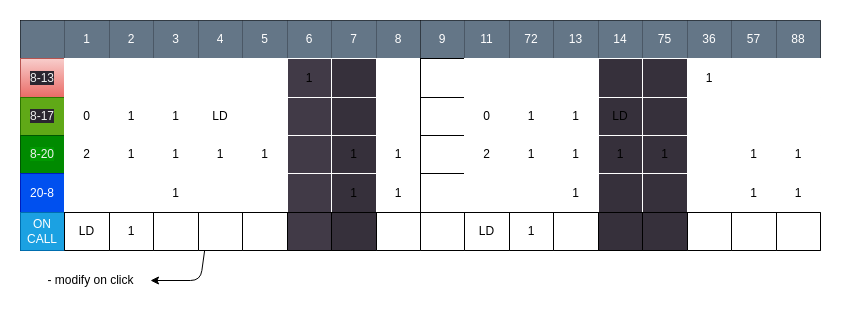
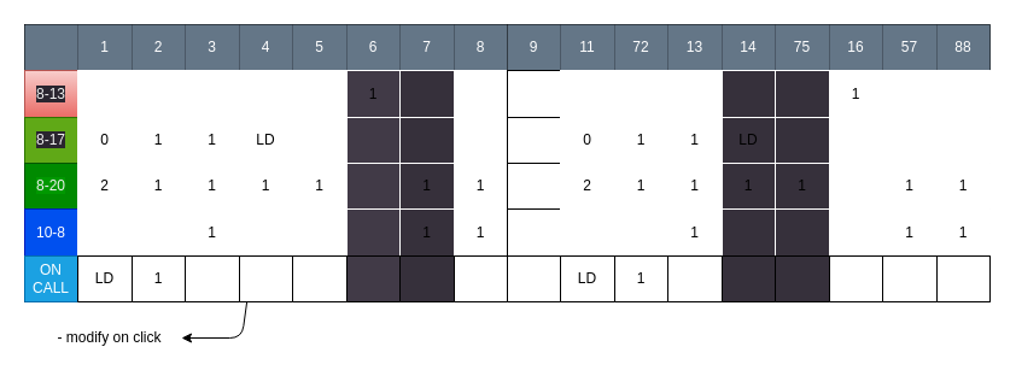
- <mxCell id="73" value="36" style="shape=partialRectangle;html=1;whiteSpace=wrap;connectable=0;overflow=hidden;fillColor=#647687;top=0;left=0;bottom=0;right=0;pointerEvents=1;strokeColor=#314354;fontColor=#ffffff;" parent="66" vertex="1"><mxGeometry x="267" width="44" height="38" as="geometry"><mxRectangle width="44" height="38" as="alternateBounds" /></mxGeometry></mxCell>
+ <mxCell id="73" value="16" style="shape=partialRectangle;html=1;whiteSpace=wrap;connectable=0;overflow=hidden;fillColor=#647687;top=0;left=0;bottom=0;right=0;pointerEvents=1;strokeColor=#314354;fontColor=#ffffff;" parent="66" vertex="1"><mxGeometry x="267" width="44" height="38" as="geometry"><mxRectangle width="44" height="38" as="alternateBounds" /></mxGeometry></mxCell>
- <mxCell id="46" value="20-8" style="shape=partialRectangle;html=1;whiteSpace=wrap;connectable=0;overflow=hidden;top=1;left=1;bottom=1;right=1;pointerEvents=1;strokeColor=#001DBC;perimeterSpacing=1;fillColor=#0050ef;fontColor=#ffffff;" parent="45" vertex="1"><mxGeometry width="44" height="39" as="geometry"><mxRectangle width="44" height="39" as="alternateBounds" /></mxGeometry></mxCell>
+ <mxCell id="46" value="10-8" style="shape=partialRectangle;html=1;whiteSpace=wrap;connectable=0;overflow=hidden;top=1;left=1;bottom=1;right=1;pointerEvents=1;strokeColor=#001DBC;perimeterSpacing=1;fillColor=#0050ef;fontColor=#ffffff;" parent="45" vertex="1"><mxGeometry width="44" height="39" as="geometry"><mxRectangle width="44" height="39" as="alternateBounds" /></mxGeometry></mxCell>
